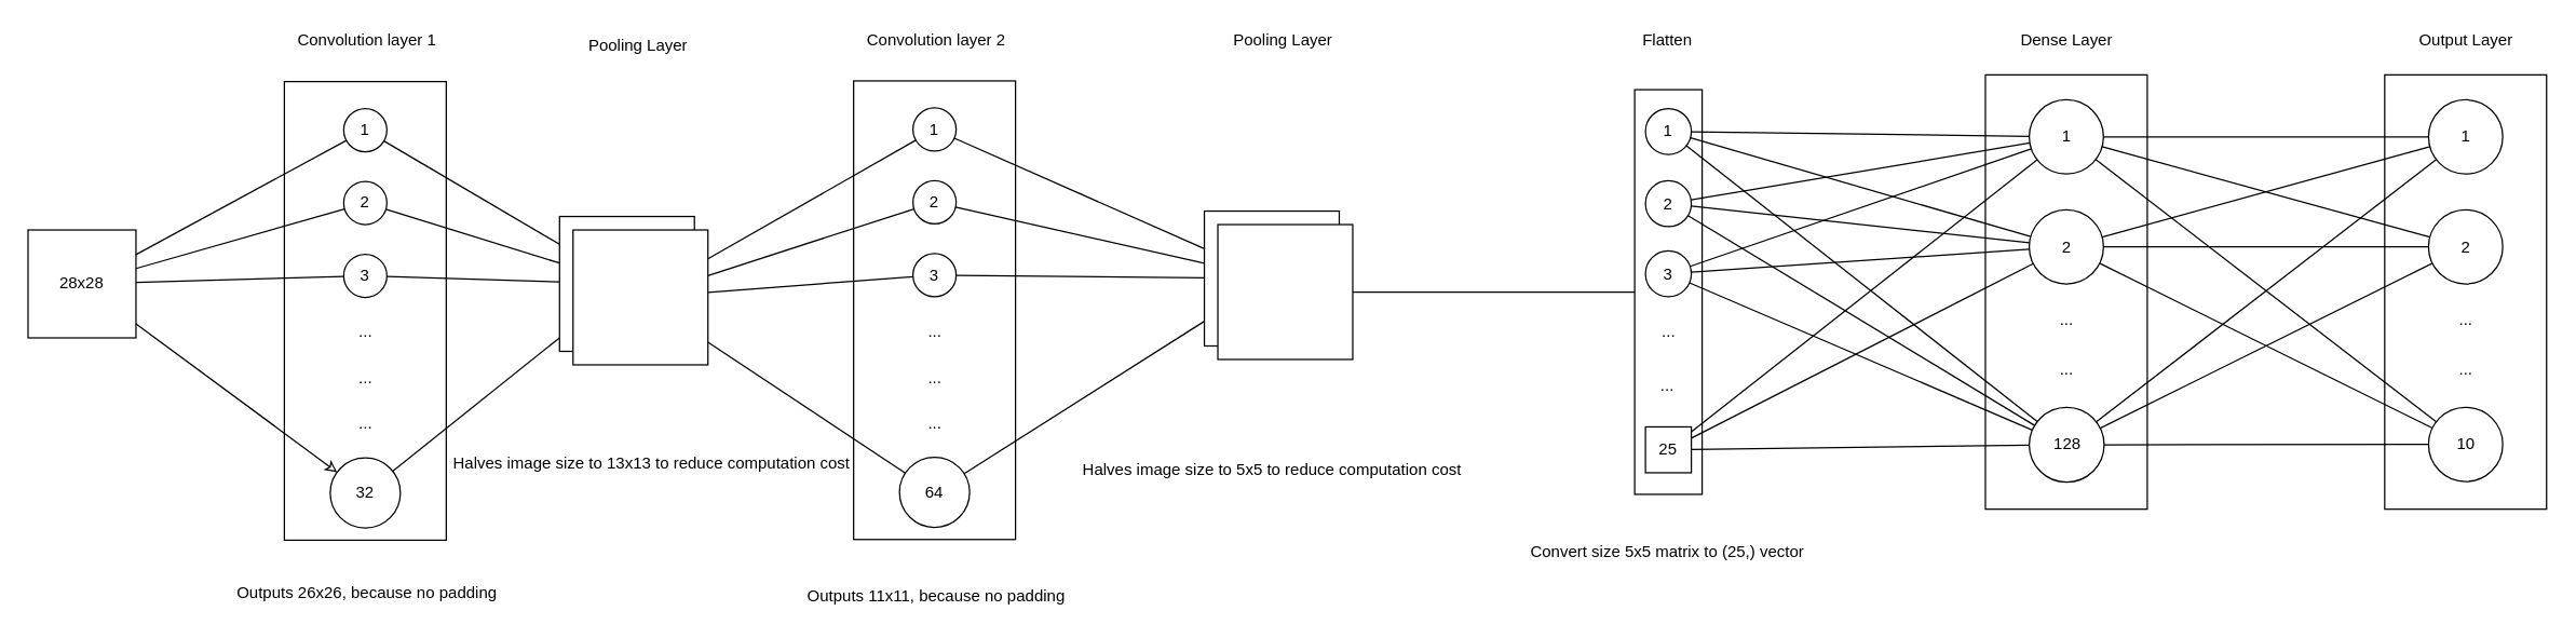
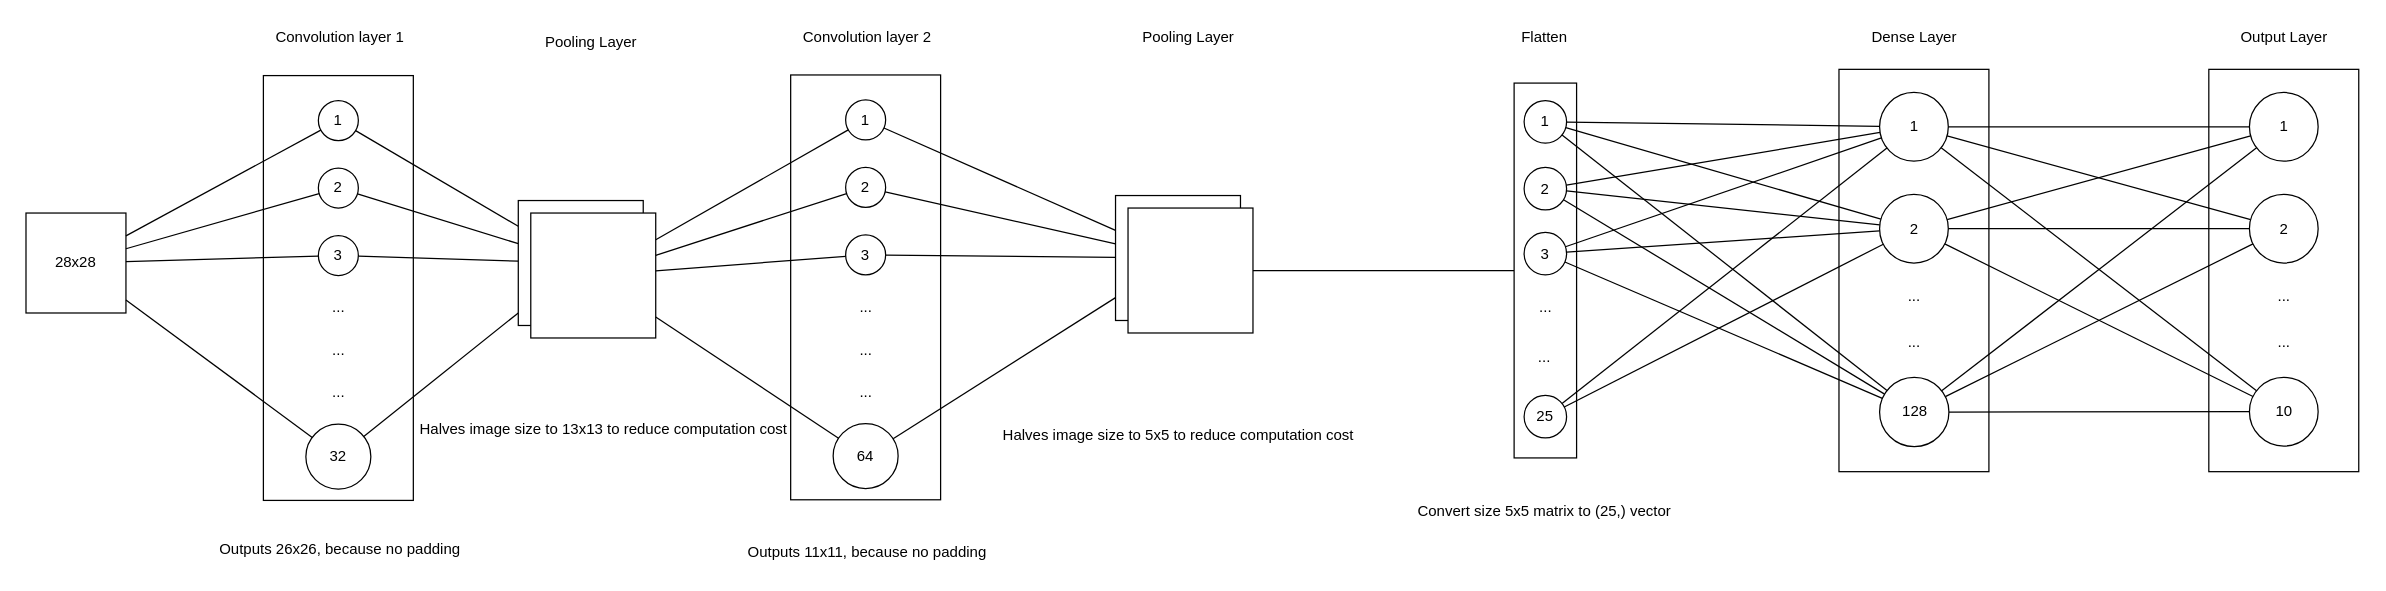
- <mxCell id="75" style="edgeStyle=none;rounded=0;orthogonalLoop=1;jettySize=auto;html=1;endArrow=none;endFill=0;" edge="1" parent="1" source="50" target="57"><mxGeometry relative="1" as="geometry" /></mxCell>
- <mxCell id="50" value="25" style="whiteSpace=wrap;html=1;aspect=fixed;rounded=0;" vertex="1" parent="1"><mxGeometry x="1219" y="316" width="34" height="34" as="geometry" /></mxCell>
+ <mxCell id="50" value="25" style="ellipse;whiteSpace=wrap;html=1;aspect=fixed;" vertex="1" parent="1"><mxGeometry x="1219" y="316" width="34" height="34" as="geometry" /></mxCell>
- <mxCell id="19" style="rounded=0;orthogonalLoop=1;jettySize=auto;html=1;endArrow=classic;endFill=0;" edge="1" parent="1" source="2" target="15"><mxGeometry relative="1" as="geometry"><mxPoint x="110" y="218.857" as="sourcePoint" /><mxPoint x="264.007" y="214.457" as="targetPoint" /></mxGeometry></mxCell>
+ <mxCell id="19" style="rounded=0;orthogonalLoop=1;jettySize=auto;html=1;endArrow=none;endFill=0;" edge="1" parent="1" source="2" target="15"><mxGeometry relative="1" as="geometry"><mxPoint x="110" y="218.857" as="sourcePoint" /><mxPoint x="264.007" y="214.457" as="targetPoint" /></mxGeometry></mxCell>
